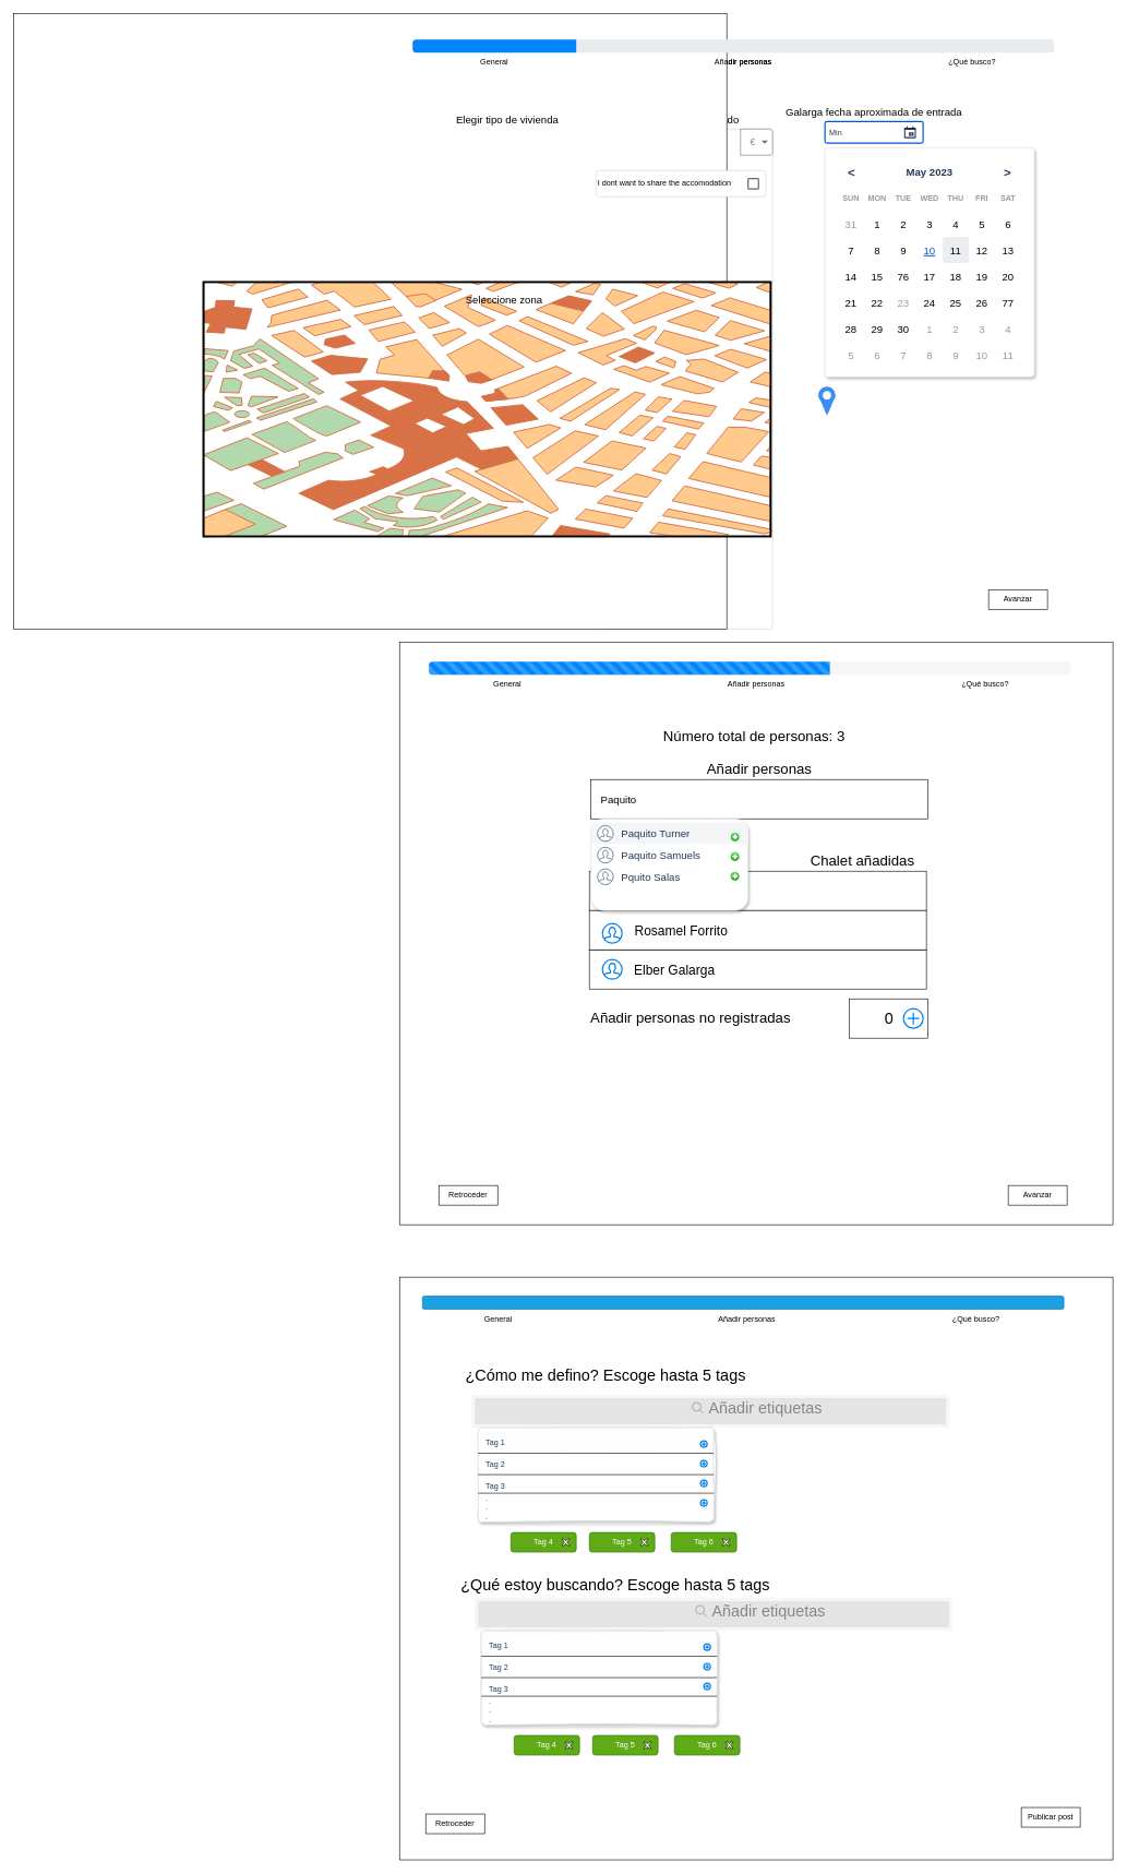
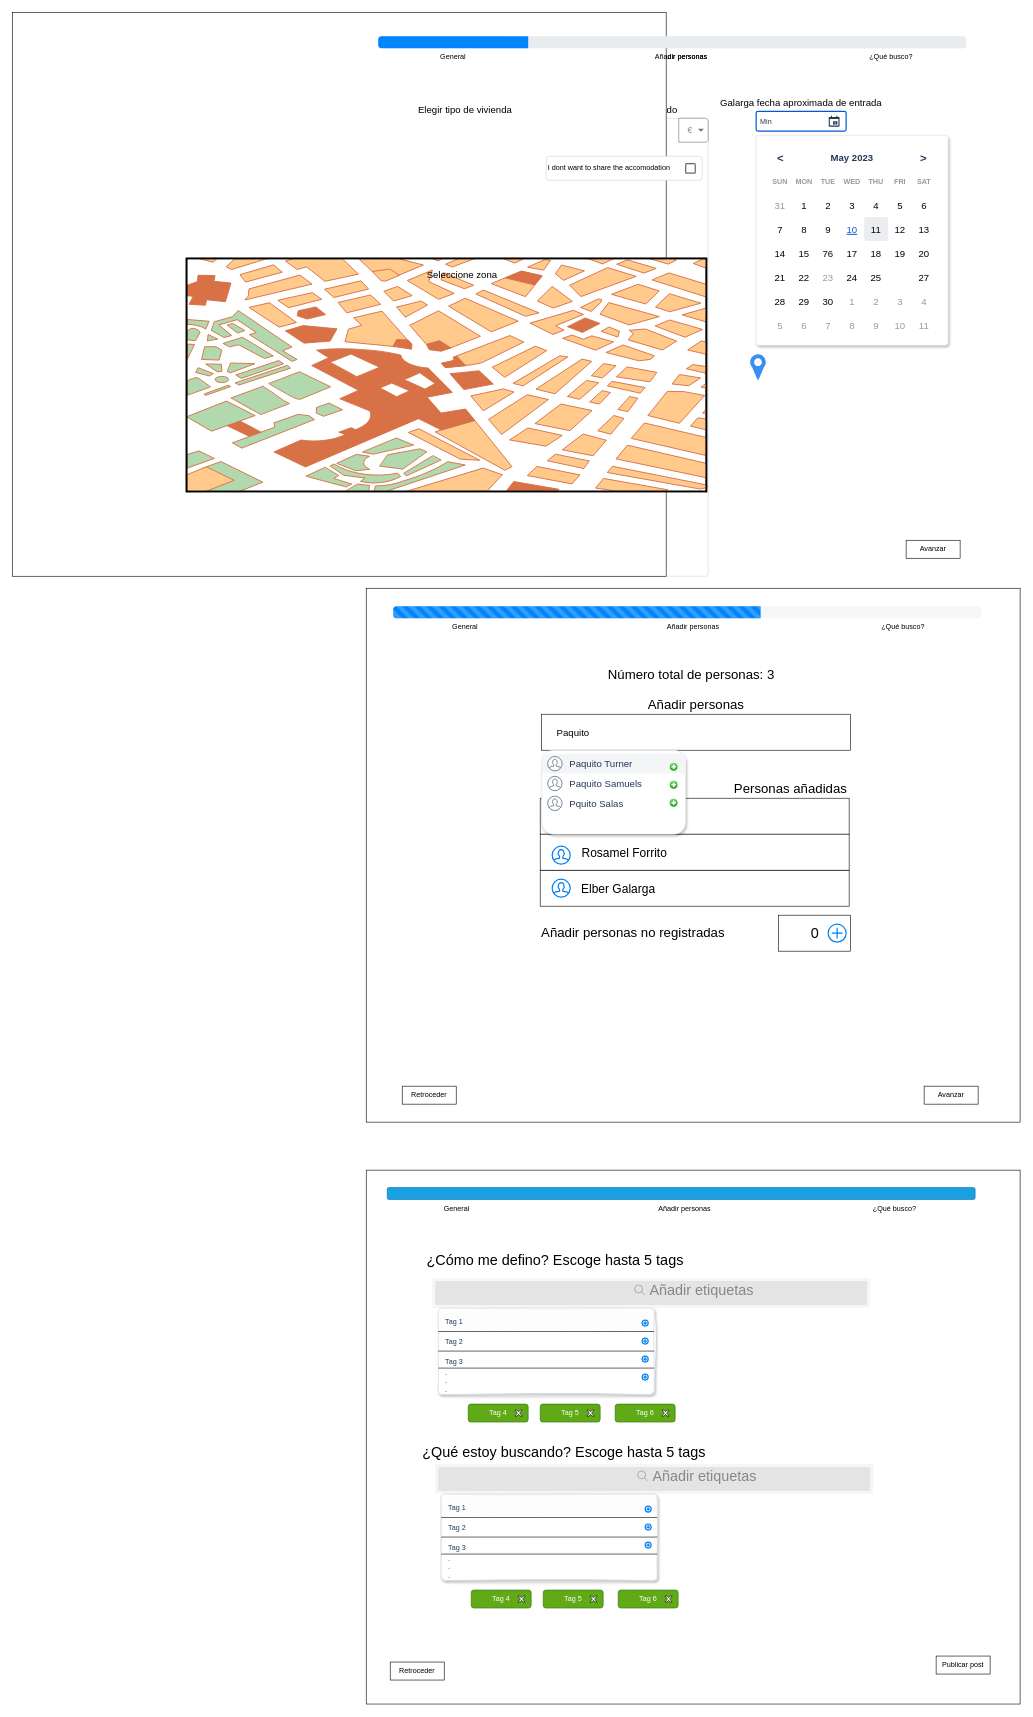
- <mxCell id="69" value="26" style="strokeColor=none;fillColor=none;fontColor=#000000;fontSize=16" parent="32" vertex="1"><mxGeometry x="220" y="216" width="40" height="40" as="geometry" /></mxCell>
- <mxCell id="70" value="77" style="strokeColor=none;fillColor=none;fontColor=#000000;fontSize=16" parent="32" vertex="1"><mxGeometry x="260" y="216" width="40" height="40" as="geometry" /></mxCell>
+ <mxCell id="70" value="27" style="strokeColor=none;fillColor=none;fontColor=#000000;fontSize=16" parent="32" vertex="1"><mxGeometry x="260" y="216" width="40" height="40" as="geometry" /></mxCell>
- <mxCell id="110" value="&lt;font style=&quot;font-size: 16px;&quot;&gt;Paquito&lt;/font&gt;" style="text;html=1;strokeColor=none;fillColor=none;align=center;verticalAlign=middle;whiteSpace=wrap;rounded=0;" parent="1" vertex="1"><mxGeometry x="915" y="1205" width="60" height="30" as="geometry" /></mxCell>
+ <mxCell id="110" value="&lt;font style=&quot;font-size: 16px;&quot;&gt;Paquito&lt;/font&gt;" style="text;html=1;strokeColor=none;fillColor=none;align=center;verticalAlign=middle;whiteSpace=wrap;rounded=0;" parent="1" vertex="1"><mxGeometry x="925" y="1205" width="60" height="30" as="geometry" /></mxCell>
- <mxCell id="99" value="Chalet añadidas" style="text;html=1;strokeColor=none;fillColor=none;align=center;verticalAlign=middle;whiteSpace=wrap;rounded=0;fontSize=22;" parent="1" vertex="1"><mxGeometry x="1220" y="1300" width="195" height="30" as="geometry" /></mxCell>
+ <mxCell id="99" value="Personas añadidas" style="text;html=1;strokeColor=none;fillColor=none;align=center;verticalAlign=middle;whiteSpace=wrap;rounded=0;fontSize=22;" parent="1" vertex="1"><mxGeometry x="1220" y="1300" width="195" height="30" as="geometry" /></mxCell>
